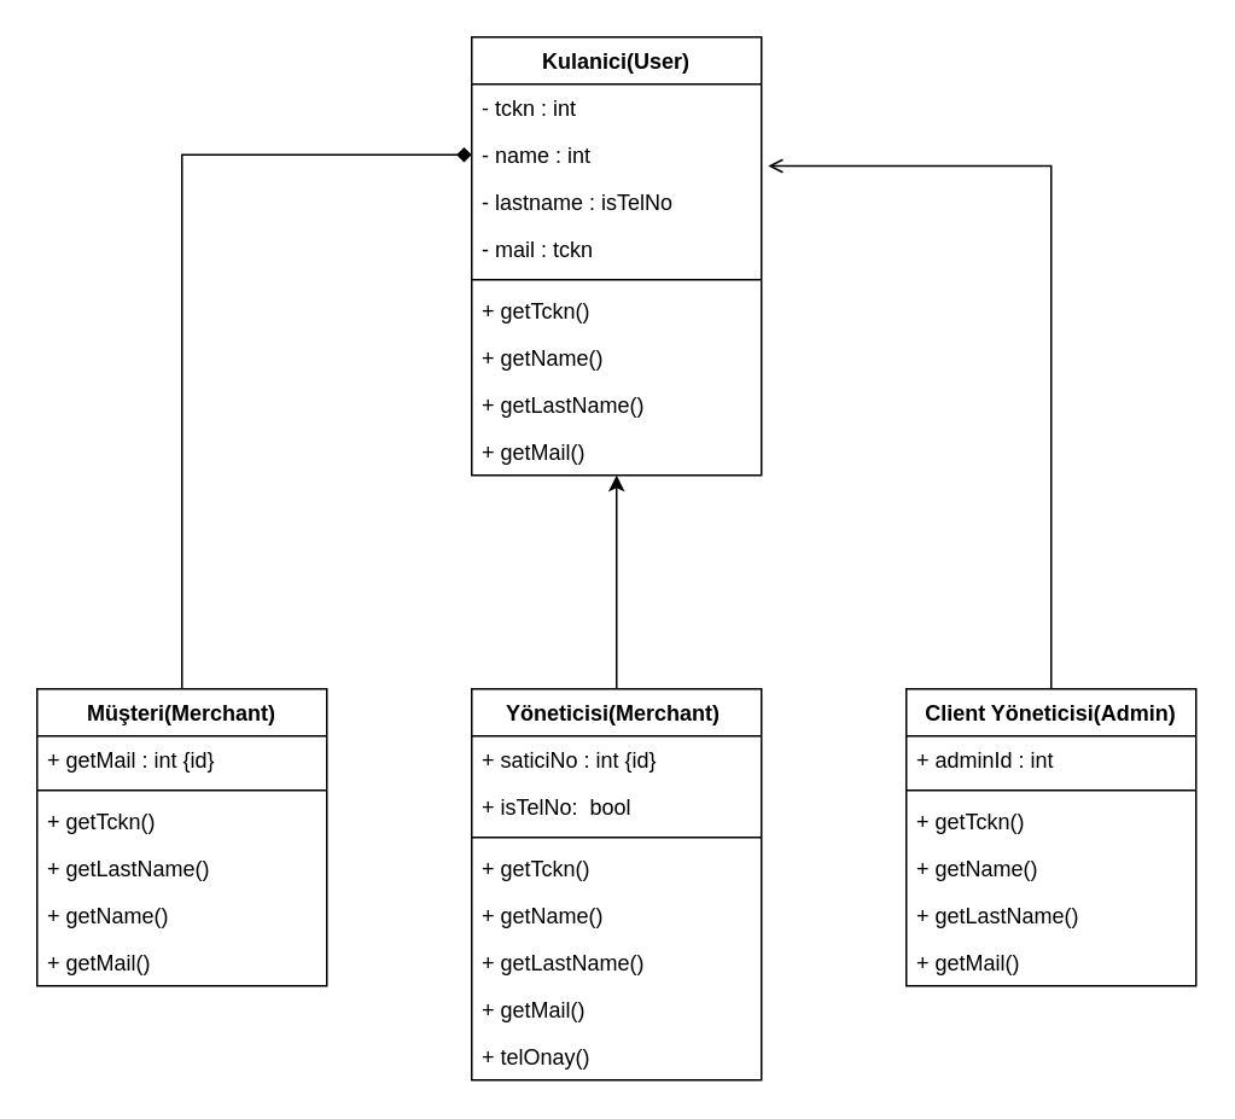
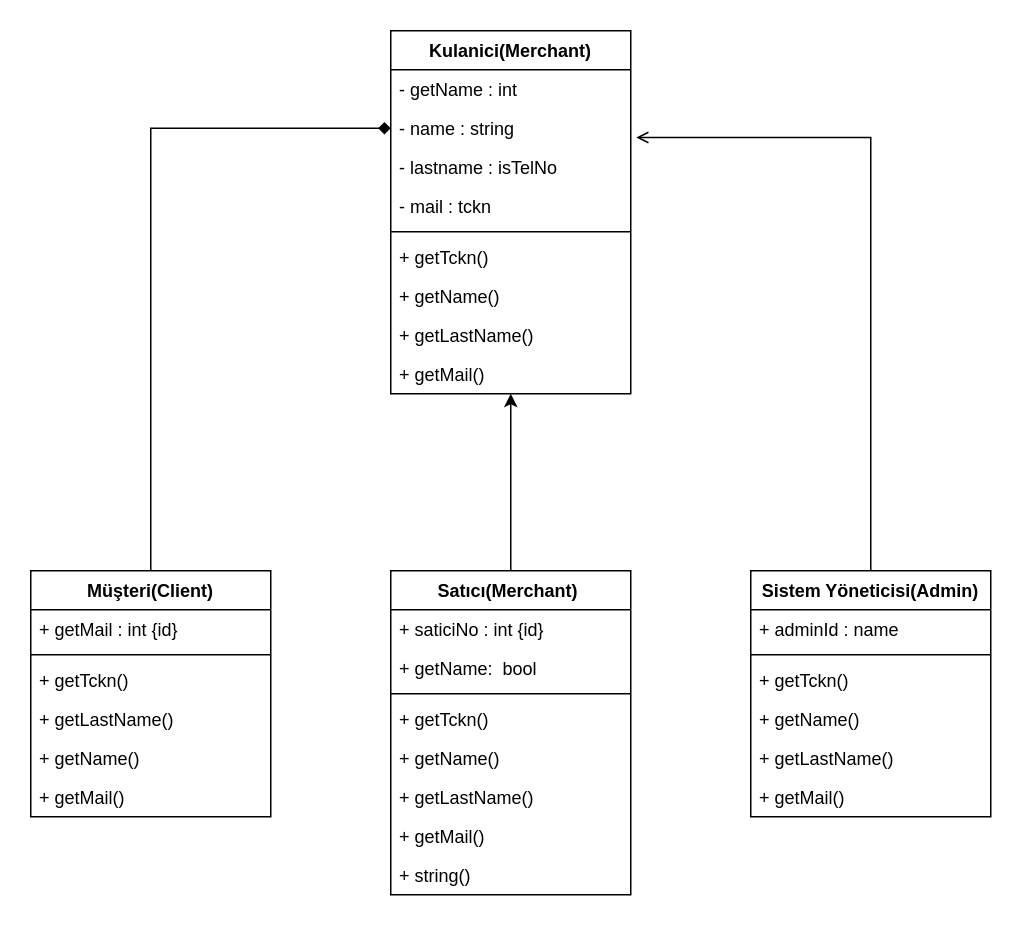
- <mxCell id="2" value="Kulanici(User)" style="swimlane;fontStyle=1;align=center;verticalAlign=top;childLayout=stackLayout;horizontal=1;startSize=26;horizontalStack=0;resizeParent=1;resizeParentMax=0;resizeLast=0;collapsible=1;marginBottom=0;fontFamily=Helvetica;fontSize=12;fontColor=default;strokeColor=default;fillColor=none;" vertex="1" parent="1"><mxGeometry x="260" y="20" width="160" height="242" as="geometry" /></mxCell>
+ <mxCell id="2" value="Kulanici(Merchant)" style="swimlane;fontStyle=1;align=center;verticalAlign=top;childLayout=stackLayout;horizontal=1;startSize=26;horizontalStack=0;resizeParent=1;resizeParentMax=0;resizeLast=0;collapsible=1;marginBottom=0;fontFamily=Helvetica;fontSize=12;fontColor=default;strokeColor=default;fillColor=none;" vertex="1" parent="1"><mxGeometry x="260" y="20" width="160" height="242" as="geometry" /></mxCell>
- <mxCell id="3" value="- tckn : int" style="text;strokeColor=none;fillColor=none;align=left;verticalAlign=top;spacingLeft=4;spacingRight=4;overflow=hidden;rotatable=0;points=[[0,0.5],[1,0.5]];portConstraint=eastwest;" vertex="1" parent="2"><mxGeometry y="26" width="160" height="26" as="geometry" /></mxCell>
+ <mxCell id="3" value="- getName : int" style="text;strokeColor=none;fillColor=none;align=left;verticalAlign=top;spacingLeft=4;spacingRight=4;overflow=hidden;rotatable=0;points=[[0,0.5],[1,0.5]];portConstraint=eastwest;" vertex="1" parent="2"><mxGeometry y="26" width="160" height="26" as="geometry" /></mxCell>
- <mxCell id="4" value="- name : int" style="text;strokeColor=none;fillColor=none;align=left;verticalAlign=top;spacingLeft=4;spacingRight=4;overflow=hidden;rotatable=0;points=[[0,0.5],[1,0.5]];portConstraint=eastwest;" vertex="1" parent="2"><mxGeometry y="52" width="160" height="26" as="geometry" /></mxCell>
+ <mxCell id="4" value="- name : string" style="text;strokeColor=none;fillColor=none;align=left;verticalAlign=top;spacingLeft=4;spacingRight=4;overflow=hidden;rotatable=0;points=[[0,0.5],[1,0.5]];portConstraint=eastwest;" vertex="1" parent="2"><mxGeometry y="52" width="160" height="26" as="geometry" /></mxCell>
- <mxCell id="13" value="Müşteri(Merchant)" style="swimlane;fontStyle=1;align=center;verticalAlign=top;childLayout=stackLayout;horizontal=1;startSize=26;horizontalStack=0;resizeParent=1;resizeParentMax=0;resizeLast=0;collapsible=1;marginBottom=0;fontFamily=Helvetica;fontSize=12;fontColor=default;strokeColor=default;fillColor=none;" vertex="1" parent="1"><mxGeometry x="20" y="380" width="160" height="164" as="geometry" /></mxCell>
+ <mxCell id="13" value="Müşteri(Client)" style="swimlane;fontStyle=1;align=center;verticalAlign=top;childLayout=stackLayout;horizontal=1;startSize=26;horizontalStack=0;resizeParent=1;resizeParentMax=0;resizeLast=0;collapsible=1;marginBottom=0;fontFamily=Helvetica;fontSize=12;fontColor=default;strokeColor=default;fillColor=none;" vertex="1" parent="1"><mxGeometry x="20" y="380" width="160" height="164" as="geometry" /></mxCell>
- <mxCell id="21" value="Yöneticisi(Merchant) " style="swimlane;fontStyle=1;align=center;verticalAlign=top;childLayout=stackLayout;horizontal=1;startSize=26;horizontalStack=0;resizeParent=1;resizeParentMax=0;resizeLast=0;collapsible=1;marginBottom=0;fontFamily=Helvetica;fontSize=12;fontColor=default;strokeColor=default;fillColor=none;" vertex="1" parent="1"><mxGeometry x="260" y="380" width="160" height="216" as="geometry" /></mxCell>
+ <mxCell id="21" value="Satıcı(Merchant) " style="swimlane;fontStyle=1;align=center;verticalAlign=top;childLayout=stackLayout;horizontal=1;startSize=26;horizontalStack=0;resizeParent=1;resizeParentMax=0;resizeLast=0;collapsible=1;marginBottom=0;fontFamily=Helvetica;fontSize=12;fontColor=default;strokeColor=default;fillColor=none;" vertex="1" parent="1"><mxGeometry x="260" y="380" width="160" height="216" as="geometry" /></mxCell>
- <mxCell id="31" value="Client Yöneticisi(Admin)" style="swimlane;fontStyle=1;align=center;verticalAlign=top;childLayout=stackLayout;horizontal=1;startSize=26;horizontalStack=0;resizeParent=1;resizeParentMax=0;resizeLast=0;collapsible=1;marginBottom=0;fontFamily=Helvetica;fontSize=12;fontColor=default;strokeColor=default;fillColor=none;" vertex="1" parent="1"><mxGeometry x="500" y="380" width="160" height="164" as="geometry" /></mxCell>
+ <mxCell id="31" value="Sistem Yöneticisi(Admin)" style="swimlane;fontStyle=1;align=center;verticalAlign=top;childLayout=stackLayout;horizontal=1;startSize=26;horizontalStack=0;resizeParent=1;resizeParentMax=0;resizeLast=0;collapsible=1;marginBottom=0;fontFamily=Helvetica;fontSize=12;fontColor=default;strokeColor=default;fillColor=none;" vertex="1" parent="1"><mxGeometry x="500" y="380" width="160" height="164" as="geometry" /></mxCell>
- <mxCell id="32" value="+ adminId : int" style="text;strokeColor=none;fillColor=none;align=left;verticalAlign=top;spacingLeft=4;spacingRight=4;overflow=hidden;rotatable=0;points=[[0,0.5],[1,0.5]];portConstraint=eastwest;fontFamily=Helvetica;fontSize=12;fontColor=default;startSize=26;" vertex="1" parent="31"><mxGeometry y="26" width="160" height="26" as="geometry" /></mxCell>
+ <mxCell id="32" value="+ adminId : name" style="text;strokeColor=none;fillColor=none;align=left;verticalAlign=top;spacingLeft=4;spacingRight=4;overflow=hidden;rotatable=0;points=[[0,0.5],[1,0.5]];portConstraint=eastwest;fontFamily=Helvetica;fontSize=12;fontColor=default;startSize=26;" vertex="1" parent="31"><mxGeometry y="26" width="160" height="26" as="geometry" /></mxCell>
- <mxCell id="23" value="+ isTelNo:  bool" style="text;strokeColor=none;fillColor=none;align=left;verticalAlign=top;spacingLeft=4;spacingRight=4;overflow=hidden;rotatable=0;points=[[0,0.5],[1,0.5]];portConstraint=eastwest;fontFamily=Helvetica;fontSize=12;fontColor=default;startSize=26;" vertex="1" parent="21"><mxGeometry y="52" width="160" height="26" as="geometry" /></mxCell>
+ <mxCell id="23" value="+ getName:  bool" style="text;strokeColor=none;fillColor=none;align=left;verticalAlign=top;spacingLeft=4;spacingRight=4;overflow=hidden;rotatable=0;points=[[0,0.5],[1,0.5]];portConstraint=eastwest;fontFamily=Helvetica;fontSize=12;fontColor=default;startSize=26;" vertex="1" parent="21"><mxGeometry y="52" width="160" height="26" as="geometry" /></mxCell>
- <mxCell id="29" value="+ telOnay()" style="text;strokeColor=none;fillColor=none;align=left;verticalAlign=top;spacingLeft=4;spacingRight=4;overflow=hidden;rotatable=0;points=[[0,0.5],[1,0.5]];portConstraint=eastwest;fontFamily=Helvetica;fontSize=12;fontColor=default;startSize=26;" vertex="1" parent="21"><mxGeometry y="190" width="160" height="26" as="geometry" /></mxCell>
+ <mxCell id="29" value="+ string()" style="text;strokeColor=none;fillColor=none;align=left;verticalAlign=top;spacingLeft=4;spacingRight=4;overflow=hidden;rotatable=0;points=[[0,0.5],[1,0.5]];portConstraint=eastwest;fontFamily=Helvetica;fontSize=12;fontColor=default;startSize=26;" vertex="1" parent="21"><mxGeometry y="190" width="160" height="26" as="geometry" /></mxCell>
